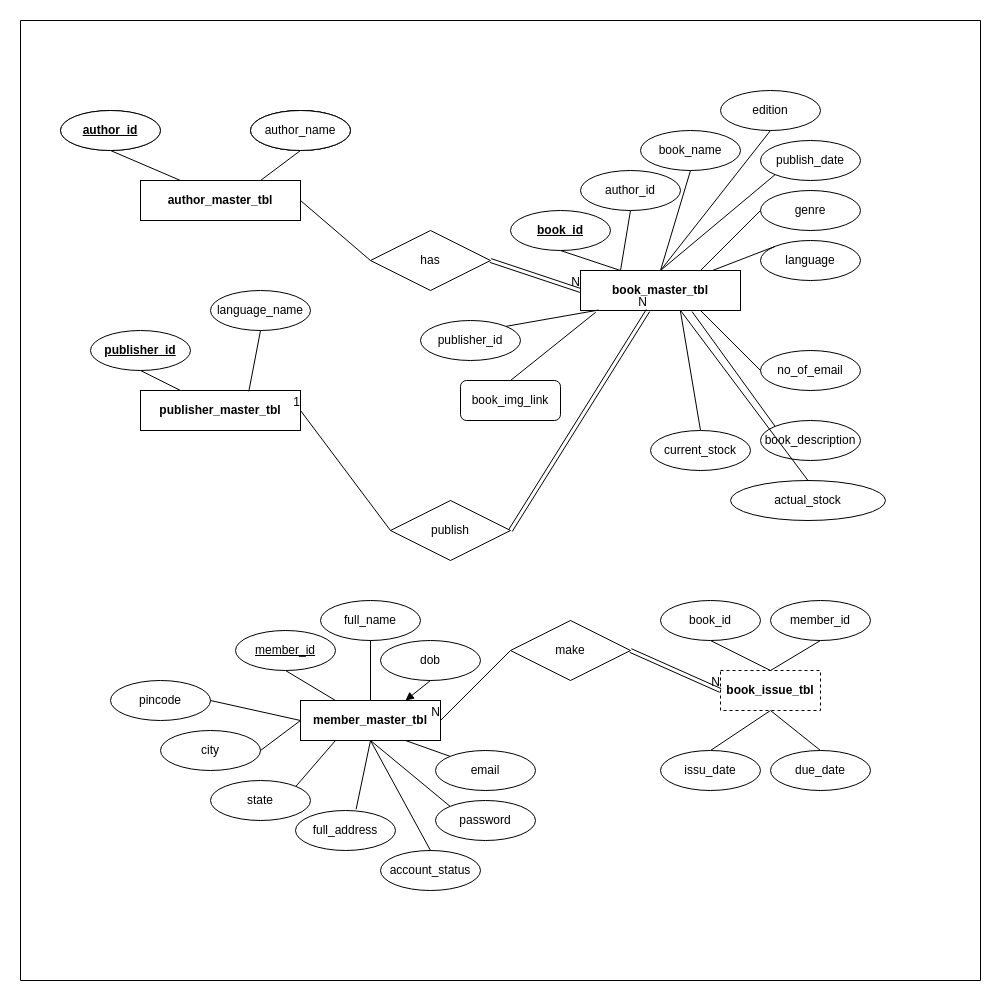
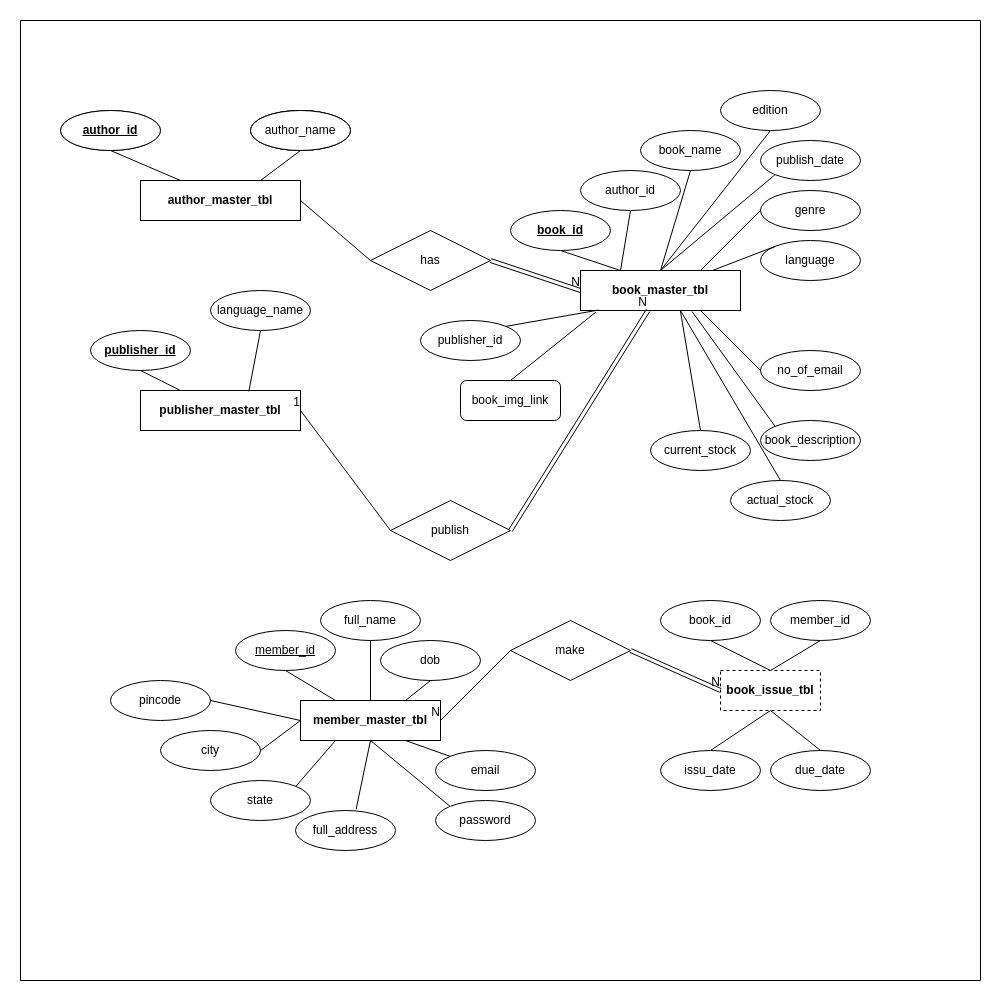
- <mxCell id="17" value="&lt;span style=&quot;text-align: left;&quot;&gt;actual_stock&lt;/span&gt;" style="ellipse;whiteSpace=wrap;html=1;align=center;" vertex="1" parent="1"><mxGeometry x="730" y="480" width="155" height="40" as="geometry" /></mxCell>
+ <mxCell id="17" value="&lt;span style=&quot;text-align: left;&quot;&gt;actual_stock&lt;/span&gt;" style="ellipse;whiteSpace=wrap;html=1;align=center;" vertex="1" parent="1"><mxGeometry x="730" y="480" width="100" height="40" as="geometry" /></mxCell>
- <mxCell id="73" value="" style="endArrow=block;html=1;rounded=0;exitX=0.5;exitY=1;exitDx=0;exitDy=0;entryX=0.75;entryY=0;entryDx=0;entryDy=0;" edge="1" parent="1" source="64" target="57"><mxGeometry relative="1" as="geometry"><mxPoint x="210" y="700" as="sourcePoint" /><mxPoint x="270" y="780" as="targetPoint" /></mxGeometry></mxCell>
+ <mxCell id="73" value="" style="endArrow=none;html=1;rounded=0;exitX=0.5;exitY=1;exitDx=0;exitDy=0;entryX=0.75;entryY=0;entryDx=0;entryDy=0;" edge="1" parent="1" source="64" target="57"><mxGeometry relative="1" as="geometry"><mxPoint x="210" y="700" as="sourcePoint" /><mxPoint x="270" y="780" as="targetPoint" /></mxGeometry></mxCell>
- <mxCell id="68" value="" style="endArrow=none;html=1;rounded=0;exitX=0.5;exitY=1;exitDx=0;exitDy=0;entryX=0.5;entryY=0;entryDx=0;entryDy=0;" edge="1" parent="1" source="57" target="63"><mxGeometry relative="1" as="geometry"><mxPoint x="160" y="650" as="sourcePoint" /><mxPoint x="220" y="730" as="targetPoint" /></mxGeometry></mxCell>
- <mxCell id="63" value="&lt;span style=&quot;text-align: left;&quot;&gt;account_status&lt;/span&gt;" style="ellipse;whiteSpace=wrap;html=1;align=center;" vertex="1" parent="1"><mxGeometry x="380" y="850" width="100" height="40" as="geometry" /></mxCell>
